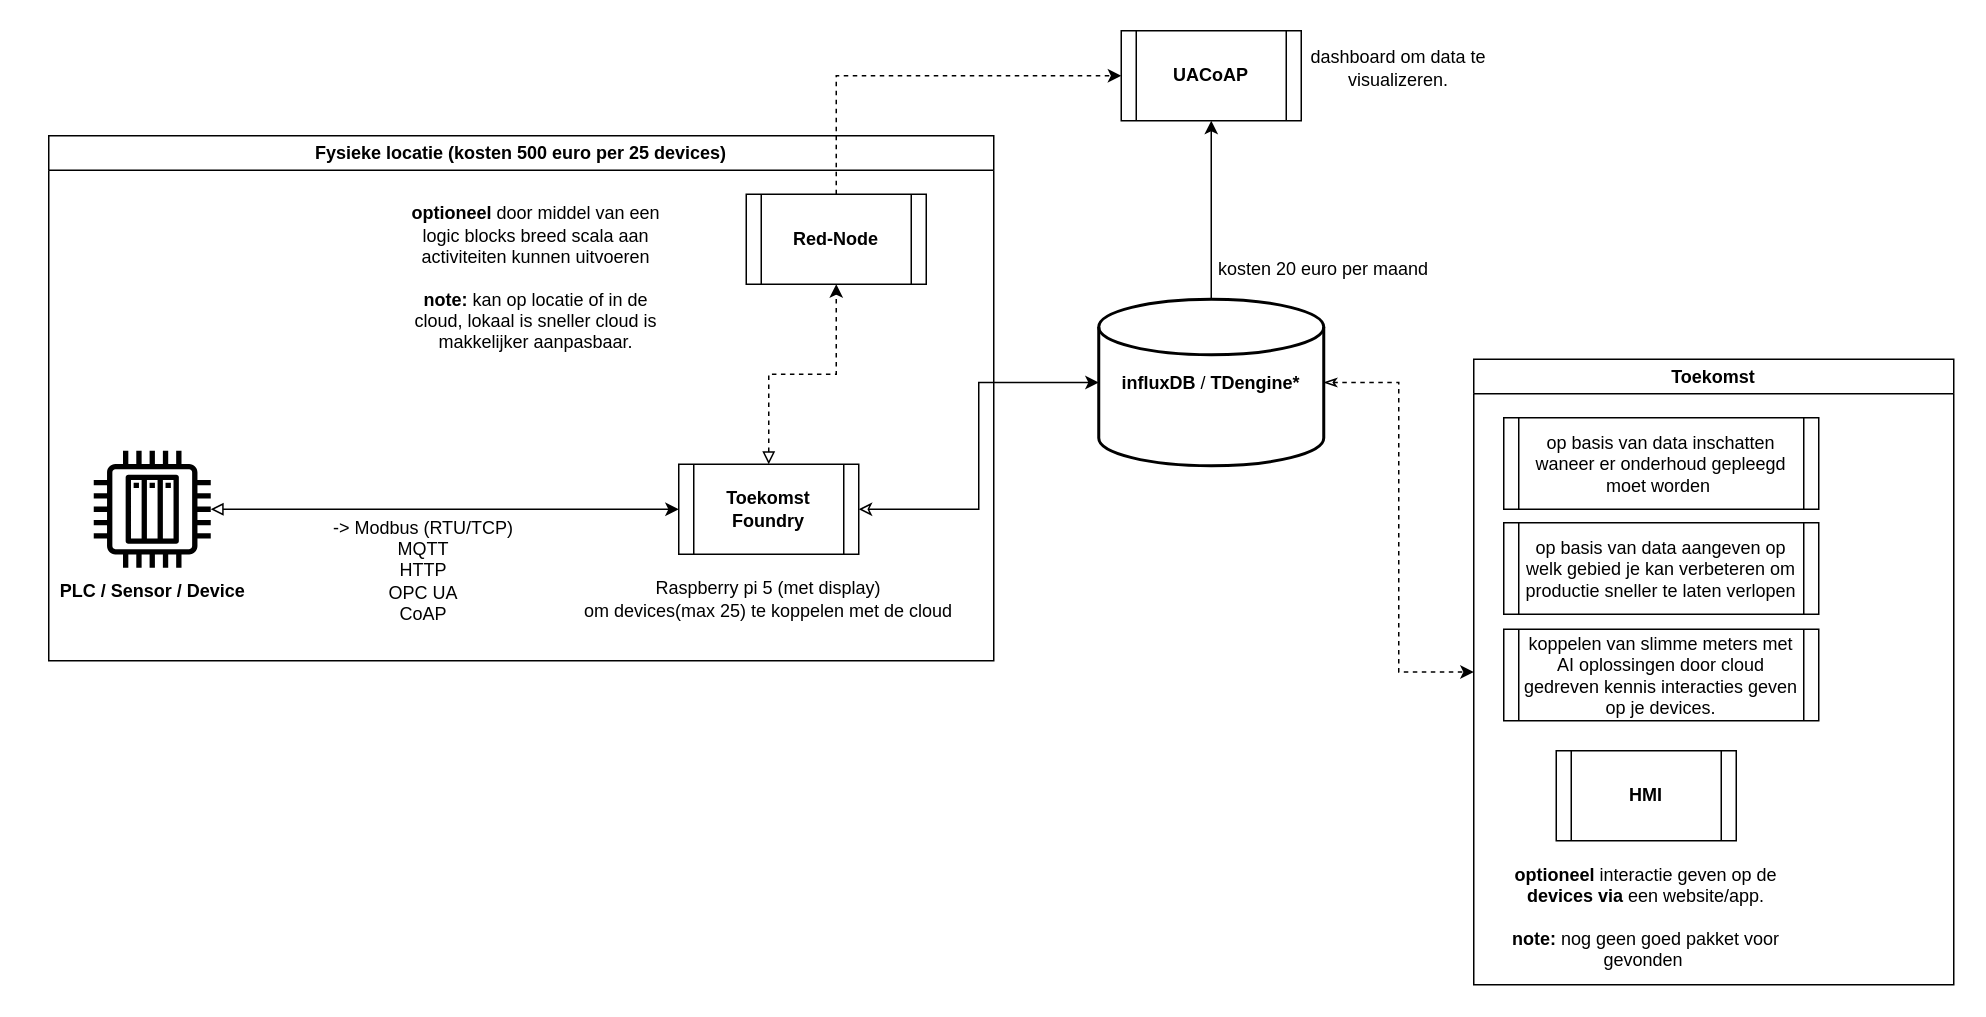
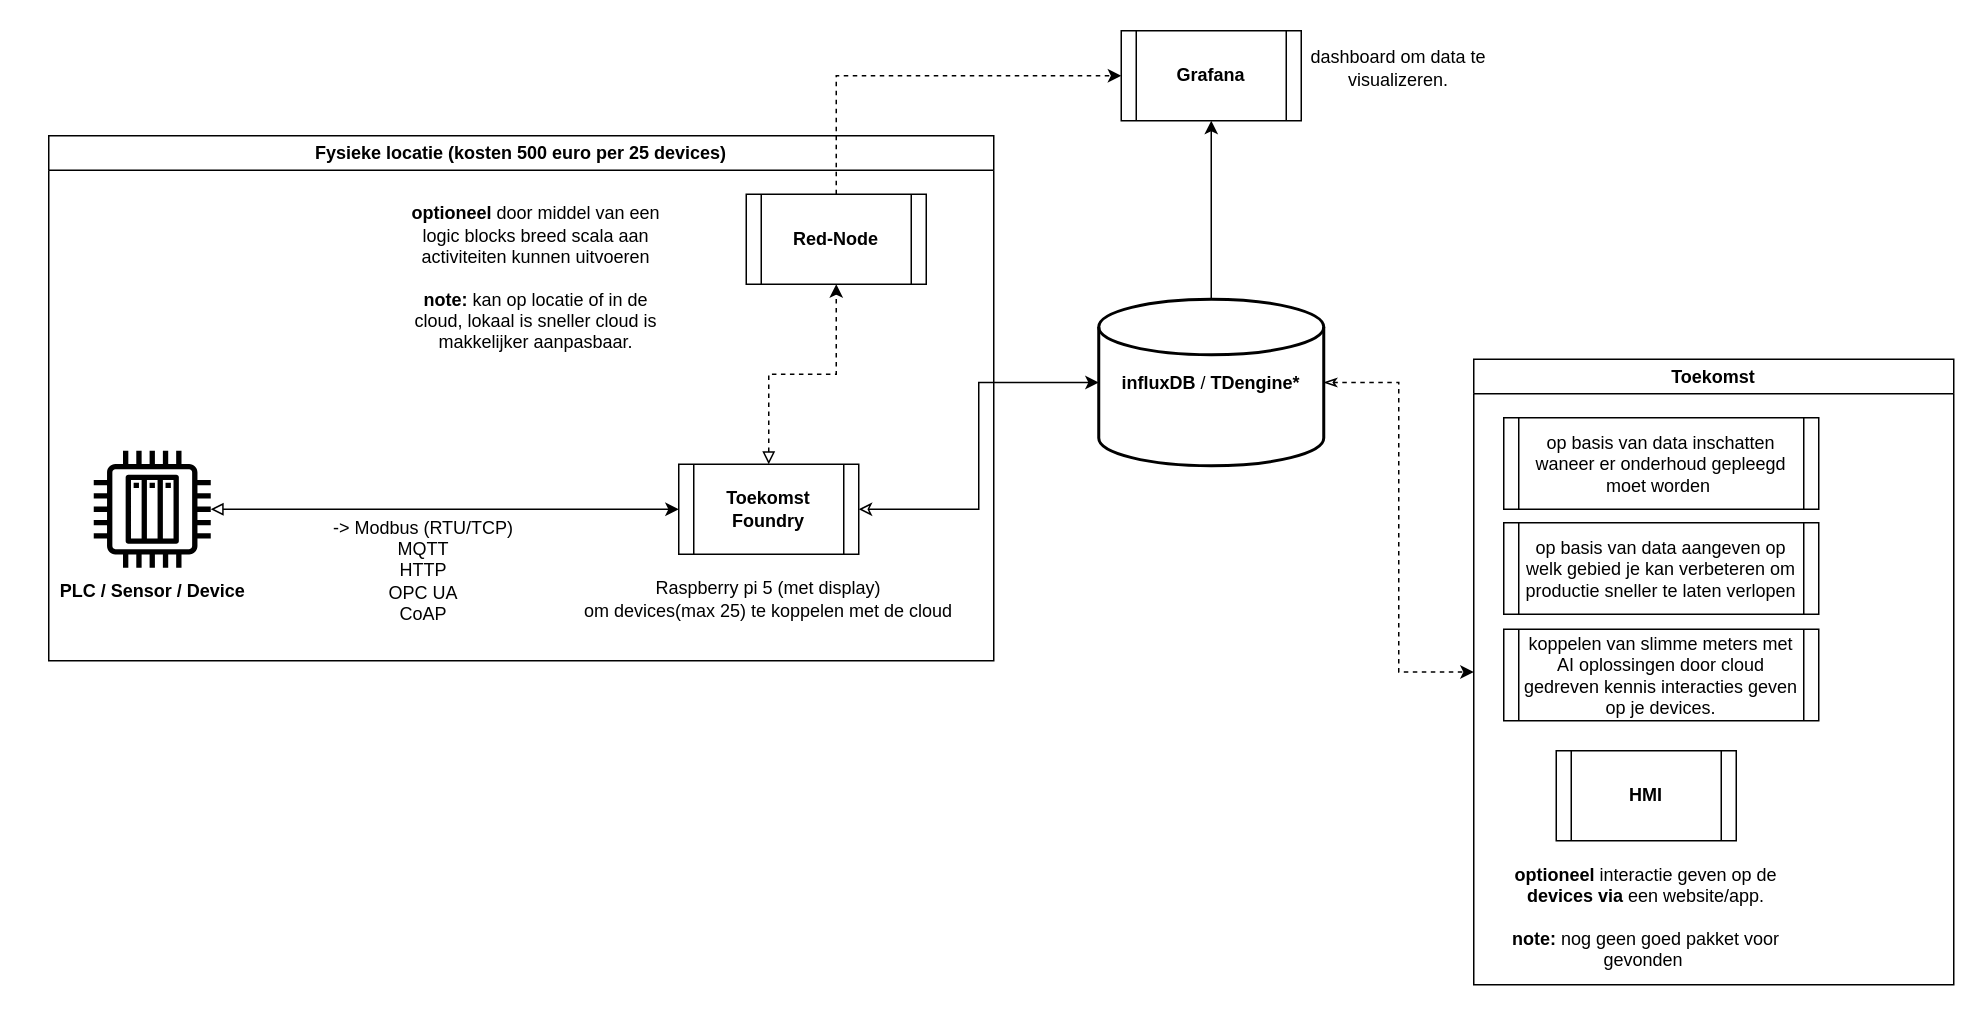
- <mxCell id="16" value="&lt;b&gt;UACoAP&lt;/b&gt;" style="shape=process;whiteSpace=wrap;html=1;backgroundOutline=1;size=0.083;" parent="1" vertex="1"><mxGeometry x="747" y="20" width="120" height="60" as="geometry" /></mxCell>
+ <mxCell id="16" value="&lt;b&gt;Grafana&lt;/b&gt;" style="shape=process;whiteSpace=wrap;html=1;backgroundOutline=1;size=0.083;" parent="1" vertex="1"><mxGeometry x="747" y="20" width="120" height="60" as="geometry" /></mxCell>
- <mxCell id="24" value="kosten 20 euro per maand" style="text;html=1;align=center;verticalAlign=middle;whiteSpace=wrap;rounded=0;" parent="1" vertex="1"><mxGeometry x="802" y="159" width="160" height="40" as="geometry" /></mxCell>
